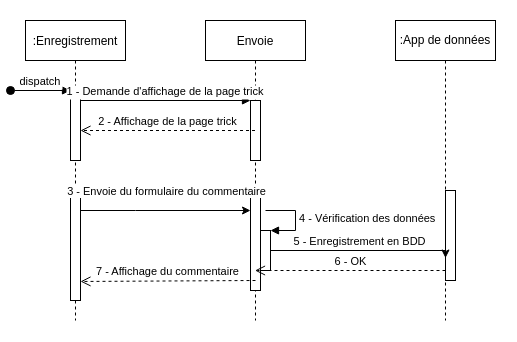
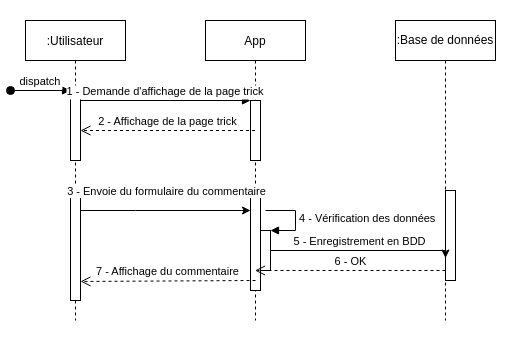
- <mxCell id="2" value=":Enregistrement" style="shape=umlLifeline;perimeter=lifelinePerimeter;container=1;collapsible=0;recursiveResize=0;rounded=0;shadow=0;strokeWidth=1;" parent="1" vertex="1"><mxGeometry x="20" y="20" width="100" height="300" as="geometry" /></mxCell>
+ <mxCell id="2" value=":Utilisateur" style="shape=umlLifeline;perimeter=lifelinePerimeter;container=1;collapsible=0;recursiveResize=0;rounded=0;shadow=0;strokeWidth=1;" parent="1" vertex="1"><mxGeometry x="20" y="20" width="100" height="300" as="geometry" /></mxCell>
- <mxCell id="6" value="Envoie" style="shape=umlLifeline;perimeter=lifelinePerimeter;container=1;collapsible=0;recursiveResize=0;rounded=0;shadow=0;strokeWidth=1;" parent="1" vertex="1"><mxGeometry x="200" y="20" width="100" height="300" as="geometry" /></mxCell>
+ <mxCell id="6" value="App" style="shape=umlLifeline;perimeter=lifelinePerimeter;container=1;collapsible=0;recursiveResize=0;rounded=0;shadow=0;strokeWidth=1;" parent="1" vertex="1"><mxGeometry x="200" y="20" width="100" height="300" as="geometry" /></mxCell>
- <mxCell id="13" value=":App de données" style="shape=umlLifeline;perimeter=lifelinePerimeter;whiteSpace=wrap;html=1;container=1;collapsible=0;recursiveResize=0;outlineConnect=0;" vertex="1" parent="1"><mxGeometry x="390" y="20" width="100" height="300" as="geometry" /></mxCell>
+ <mxCell id="13" value=":Base de données" style="shape=umlLifeline;perimeter=lifelinePerimeter;whiteSpace=wrap;html=1;container=1;collapsible=0;recursiveResize=0;outlineConnect=0;" vertex="1" parent="1"><mxGeometry x="390" y="20" width="100" height="300" as="geometry" /></mxCell>
